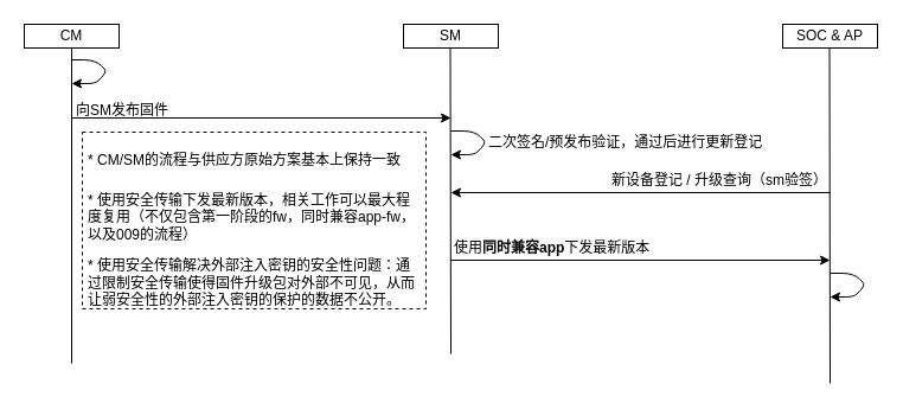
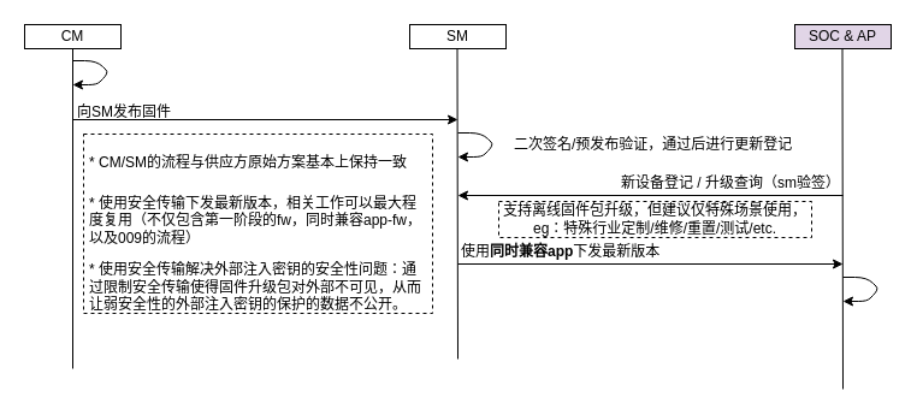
- <mxCell id="4" value="SOC &amp;amp; AP" style="whiteSpace=wrap;html=1;align=center;treeFolding=1;treeMoving=1;newEdgeStyle={&quot;edgeStyle&quot;:&quot;elbowEdgeStyle&quot;,&quot;startArrow&quot;:&quot;none&quot;,&quot;endArrow&quot;:&quot;none&quot;};" vertex="1" parent="1"><mxGeometry x="660" y="20" width="80" height="20" as="geometry" /></mxCell>
+ <mxCell id="4" value="SOC &amp;amp; AP" style="whiteSpace=wrap;html=1;align=center;treeFolding=1;treeMoving=1;newEdgeStyle={&quot;edgeStyle&quot;:&quot;elbowEdgeStyle&quot;,&quot;startArrow&quot;:&quot;none&quot;,&quot;endArrow&quot;:&quot;none&quot;};fillColor=#e1d5e7;" vertex="1" parent="1"><mxGeometry x="660" y="20" width="80" height="20" as="geometry" /></mxCell>
- <mxCell id="12" value="二次签名/预发布验证，通过后进行更新登记" style="text;html=1;strokeColor=none;fillColor=none;align=left;verticalAlign=middle;whiteSpace=wrap;rounded=0;" vertex="1" parent="1"><mxGeometry x="410" y="110" width="250" height="20" as="geometry" /></mxCell>
+ <mxCell id="12" value="二次签名/预发布验证，通过后进行更新登记" style="text;html=1;strokeColor=none;fillColor=none;align=left;verticalAlign=middle;whiteSpace=wrap;rounded=0;" vertex="1" parent="1"><mxGeometry x="425" y="110" width="250" height="20" as="geometry" /></mxCell>
+ <mxCell id="19" value="支持离线固件包升级，但建议仅特殊场景使用，eg：特殊行业定制/维修/重置/测试/etc." style="text;html=1;strokeColor=default;fillColor=none;align=center;verticalAlign=middle;whiteSpace=wrap;rounded=0;dashed=1;" vertex="1" parent="1"><mxGeometry x="414" y="167" width="260" height="30" as="geometry" /></mxCell>
